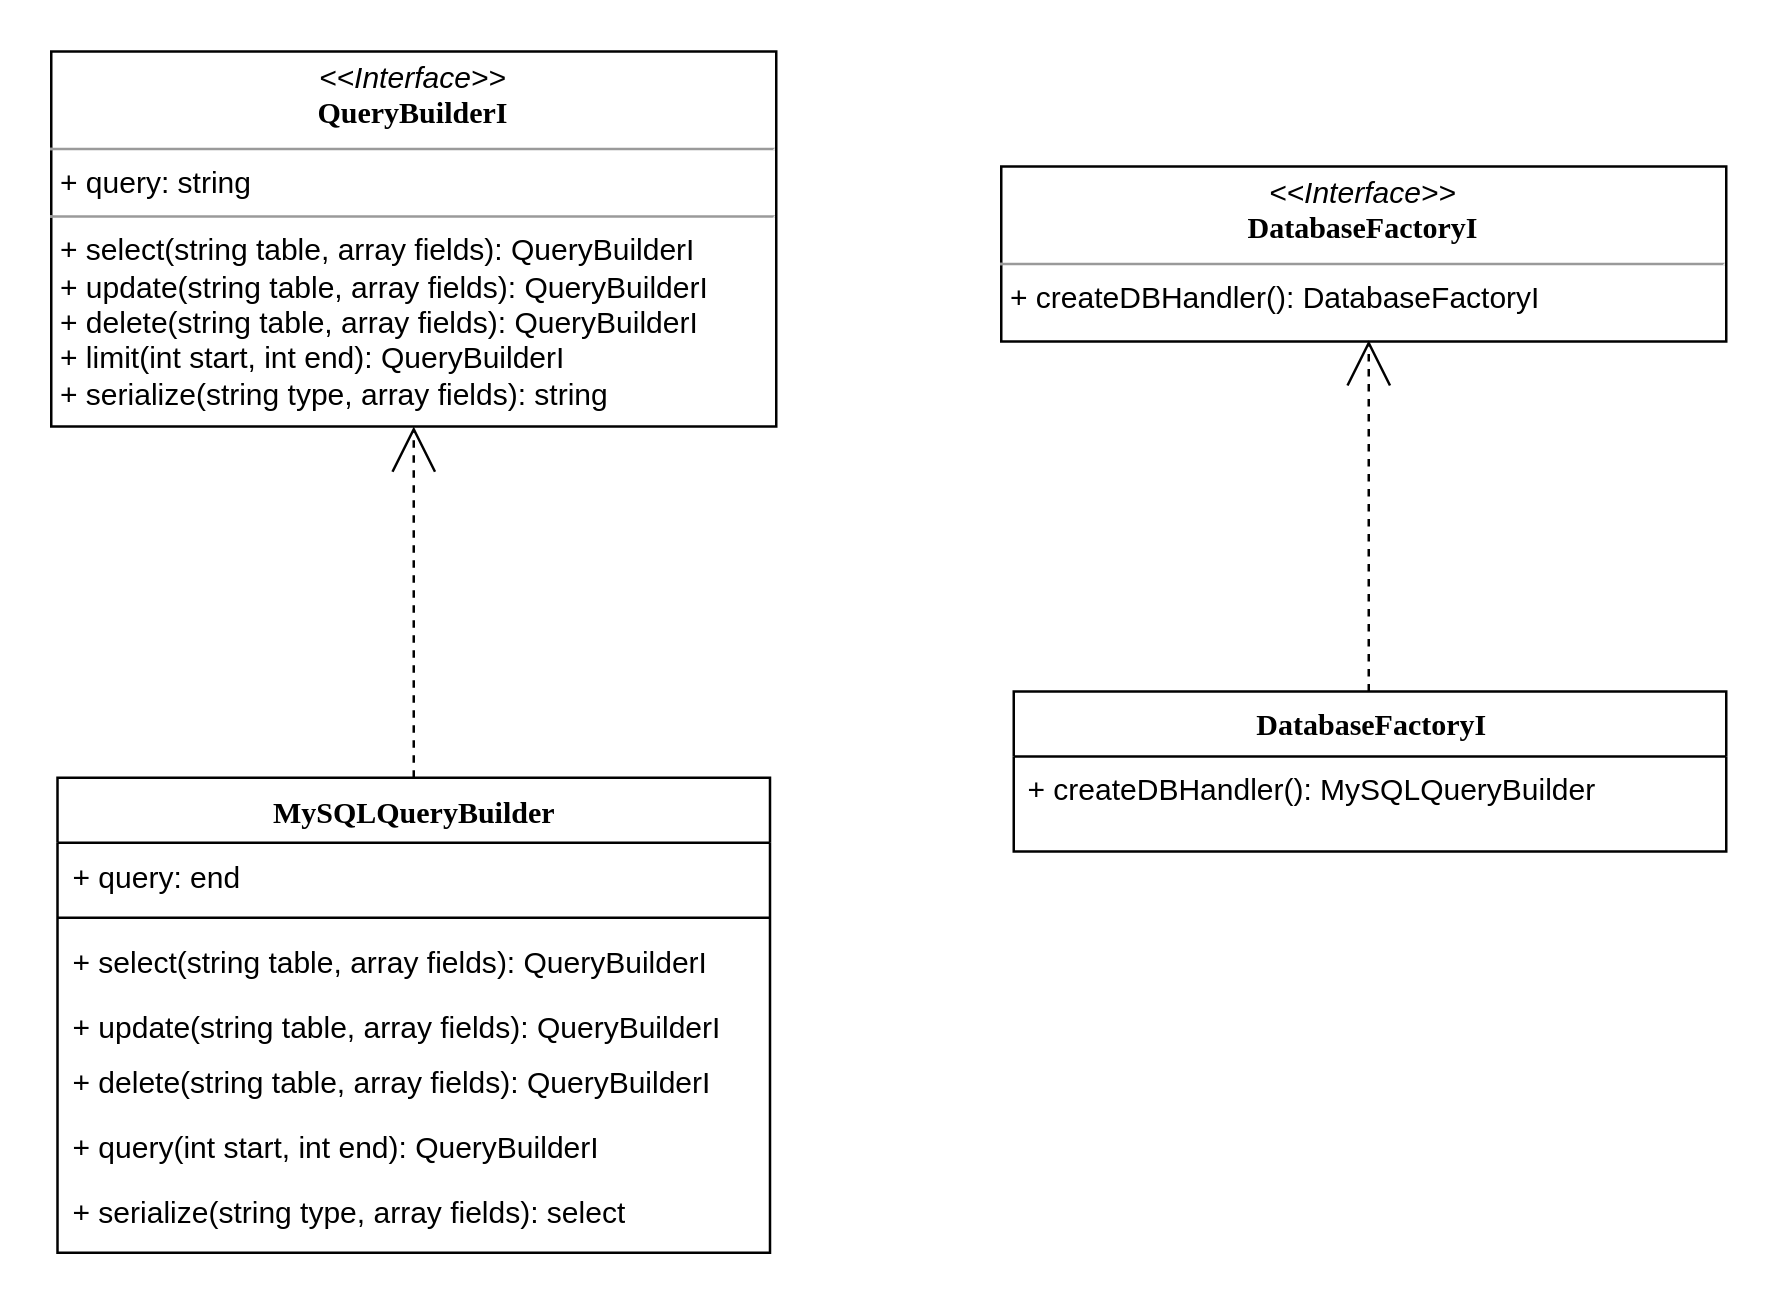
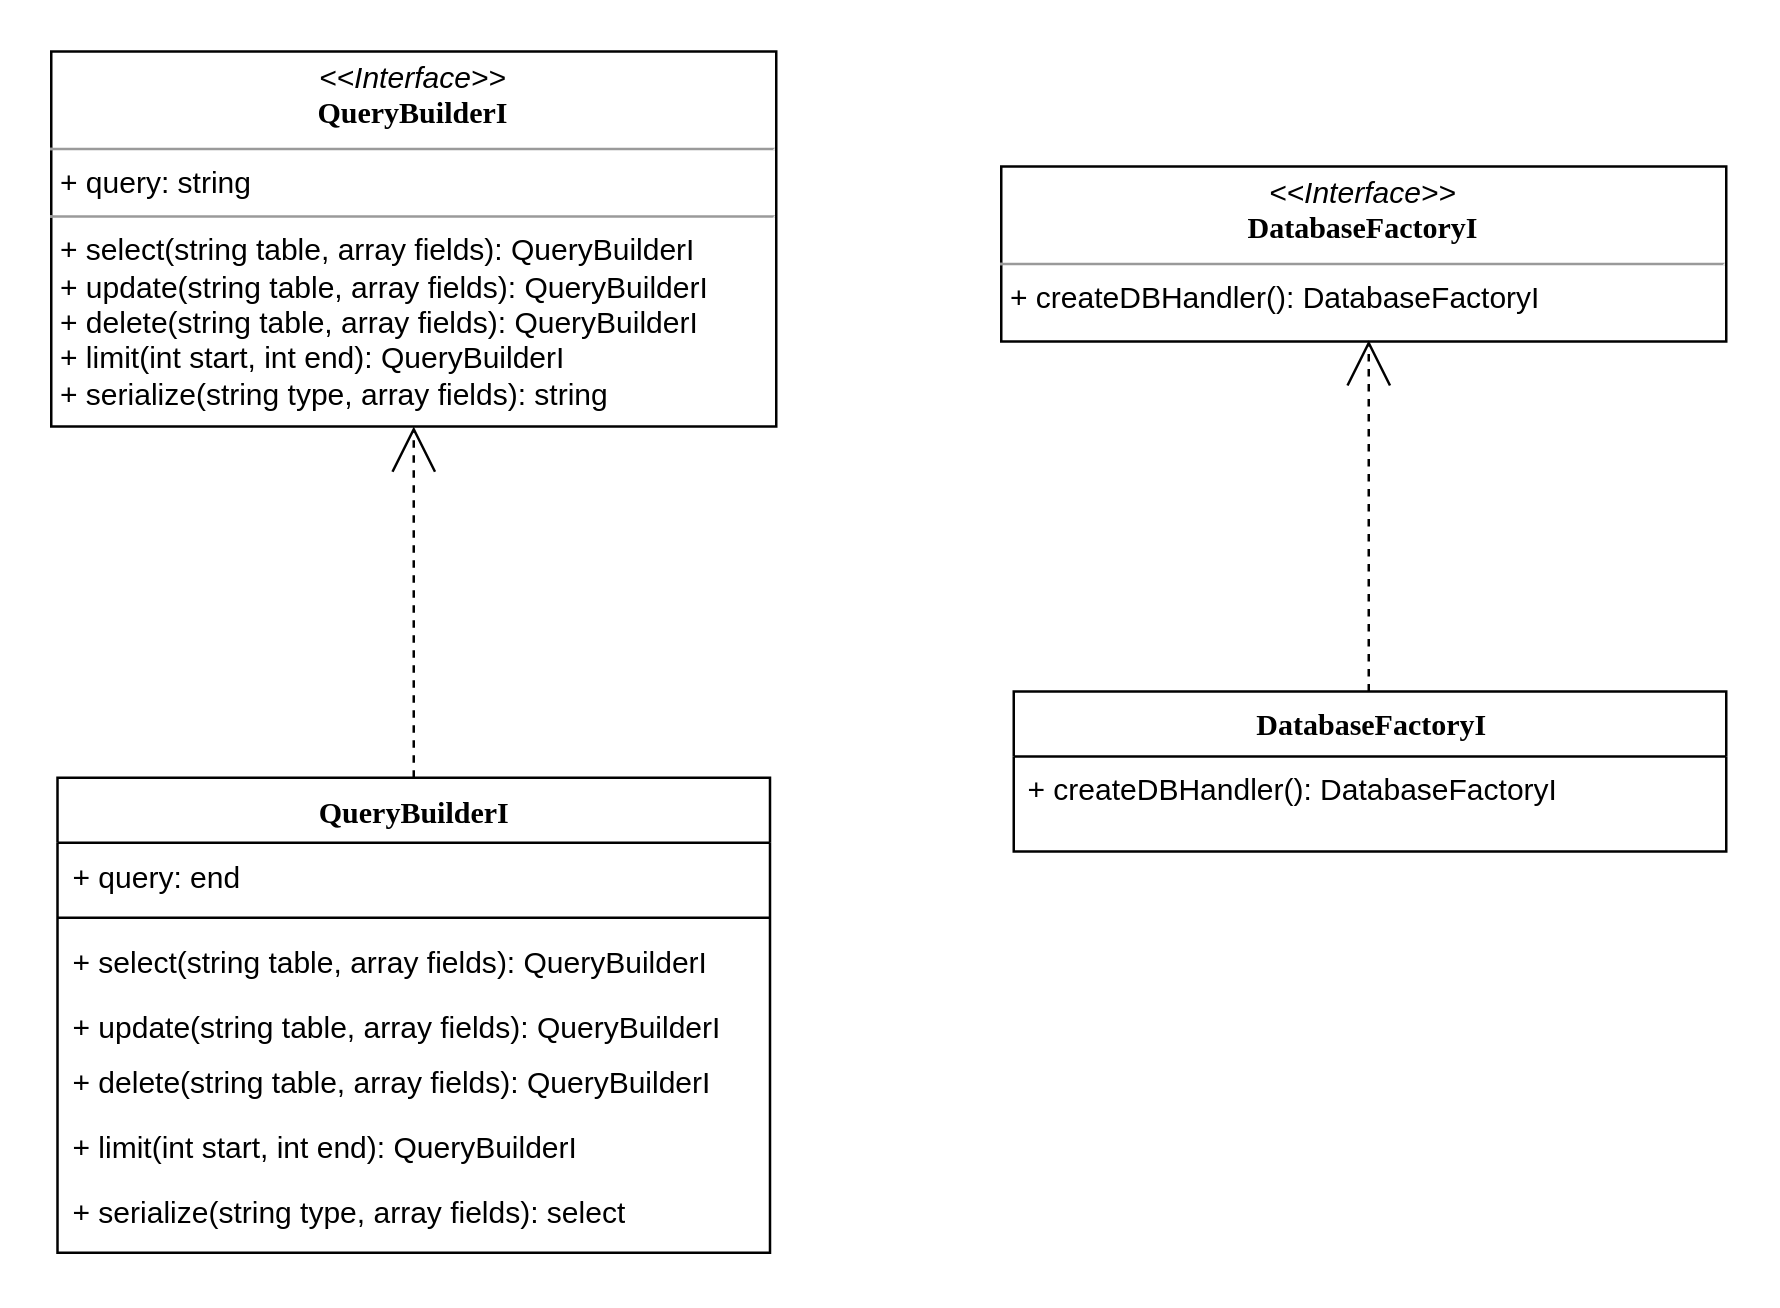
- <mxCell id="14" value="+ createDBHandler(): MySQLQueryBuilder" style="text;html=1;strokeColor=none;fillColor=none;align=left;verticalAlign=top;spacingLeft=4;spacingRight=4;whiteSpace=wrap;overflow=hidden;rotatable=0;points=[[0,0.5],[1,0.5]];portConstraint=eastwest;" vertex="1" parent="13"><mxGeometry y="26" width="285" height="26" as="geometry" /></mxCell>
+ <mxCell id="14" value="+ createDBHandler(): DatabaseFactoryI" style="text;html=1;strokeColor=none;fillColor=none;align=left;verticalAlign=top;spacingLeft=4;spacingRight=4;whiteSpace=wrap;overflow=hidden;rotatable=0;points=[[0,0.5],[1,0.5]];portConstraint=eastwest;" vertex="1" parent="13"><mxGeometry y="26" width="285" height="26" as="geometry" /></mxCell>
- <mxCell id="3" value="MySQLQueryBuilder" style="swimlane;html=1;fontStyle=1;align=center;verticalAlign=top;childLayout=stackLayout;horizontal=1;startSize=26;horizontalStack=0;resizeParent=1;resizeLast=0;collapsible=1;marginBottom=0;swimlaneFillColor=#ffffff;rounded=0;shadow=0;comic=0;labelBackgroundColor=none;strokeWidth=1;fillColor=none;fontFamily=Verdana;fontSize=12" parent="1" vertex="1"><mxGeometry x="22.5" y="310.5" width="285" height="190" as="geometry" /></mxCell>
+ <mxCell id="3" value="QueryBuilderI" style="swimlane;html=1;fontStyle=1;align=center;verticalAlign=top;childLayout=stackLayout;horizontal=1;startSize=26;horizontalStack=0;resizeParent=1;resizeLast=0;collapsible=1;marginBottom=0;swimlaneFillColor=#ffffff;rounded=0;shadow=0;comic=0;labelBackgroundColor=none;strokeWidth=1;fillColor=none;fontFamily=Verdana;fontSize=12" parent="1" vertex="1"><mxGeometry x="22.5" y="310.5" width="285" height="190" as="geometry" /></mxCell>
- <mxCell id="9" value="+ query(int start, int end): QueryBuilderI" style="text;html=1;strokeColor=none;fillColor=none;align=left;verticalAlign=top;spacingLeft=4;spacingRight=4;whiteSpace=wrap;overflow=hidden;rotatable=0;points=[[0,0.5],[1,0.5]];portConstraint=eastwest;" vertex="1" parent="3"><mxGeometry y="134" width="285" height="26" as="geometry" /></mxCell>
+ <mxCell id="9" value="+ limit(int start, int end): QueryBuilderI" style="text;html=1;strokeColor=none;fillColor=none;align=left;verticalAlign=top;spacingLeft=4;spacingRight=4;whiteSpace=wrap;overflow=hidden;rotatable=0;points=[[0,0.5],[1,0.5]];portConstraint=eastwest;" vertex="1" parent="3"><mxGeometry y="134" width="285" height="26" as="geometry" /></mxCell>
